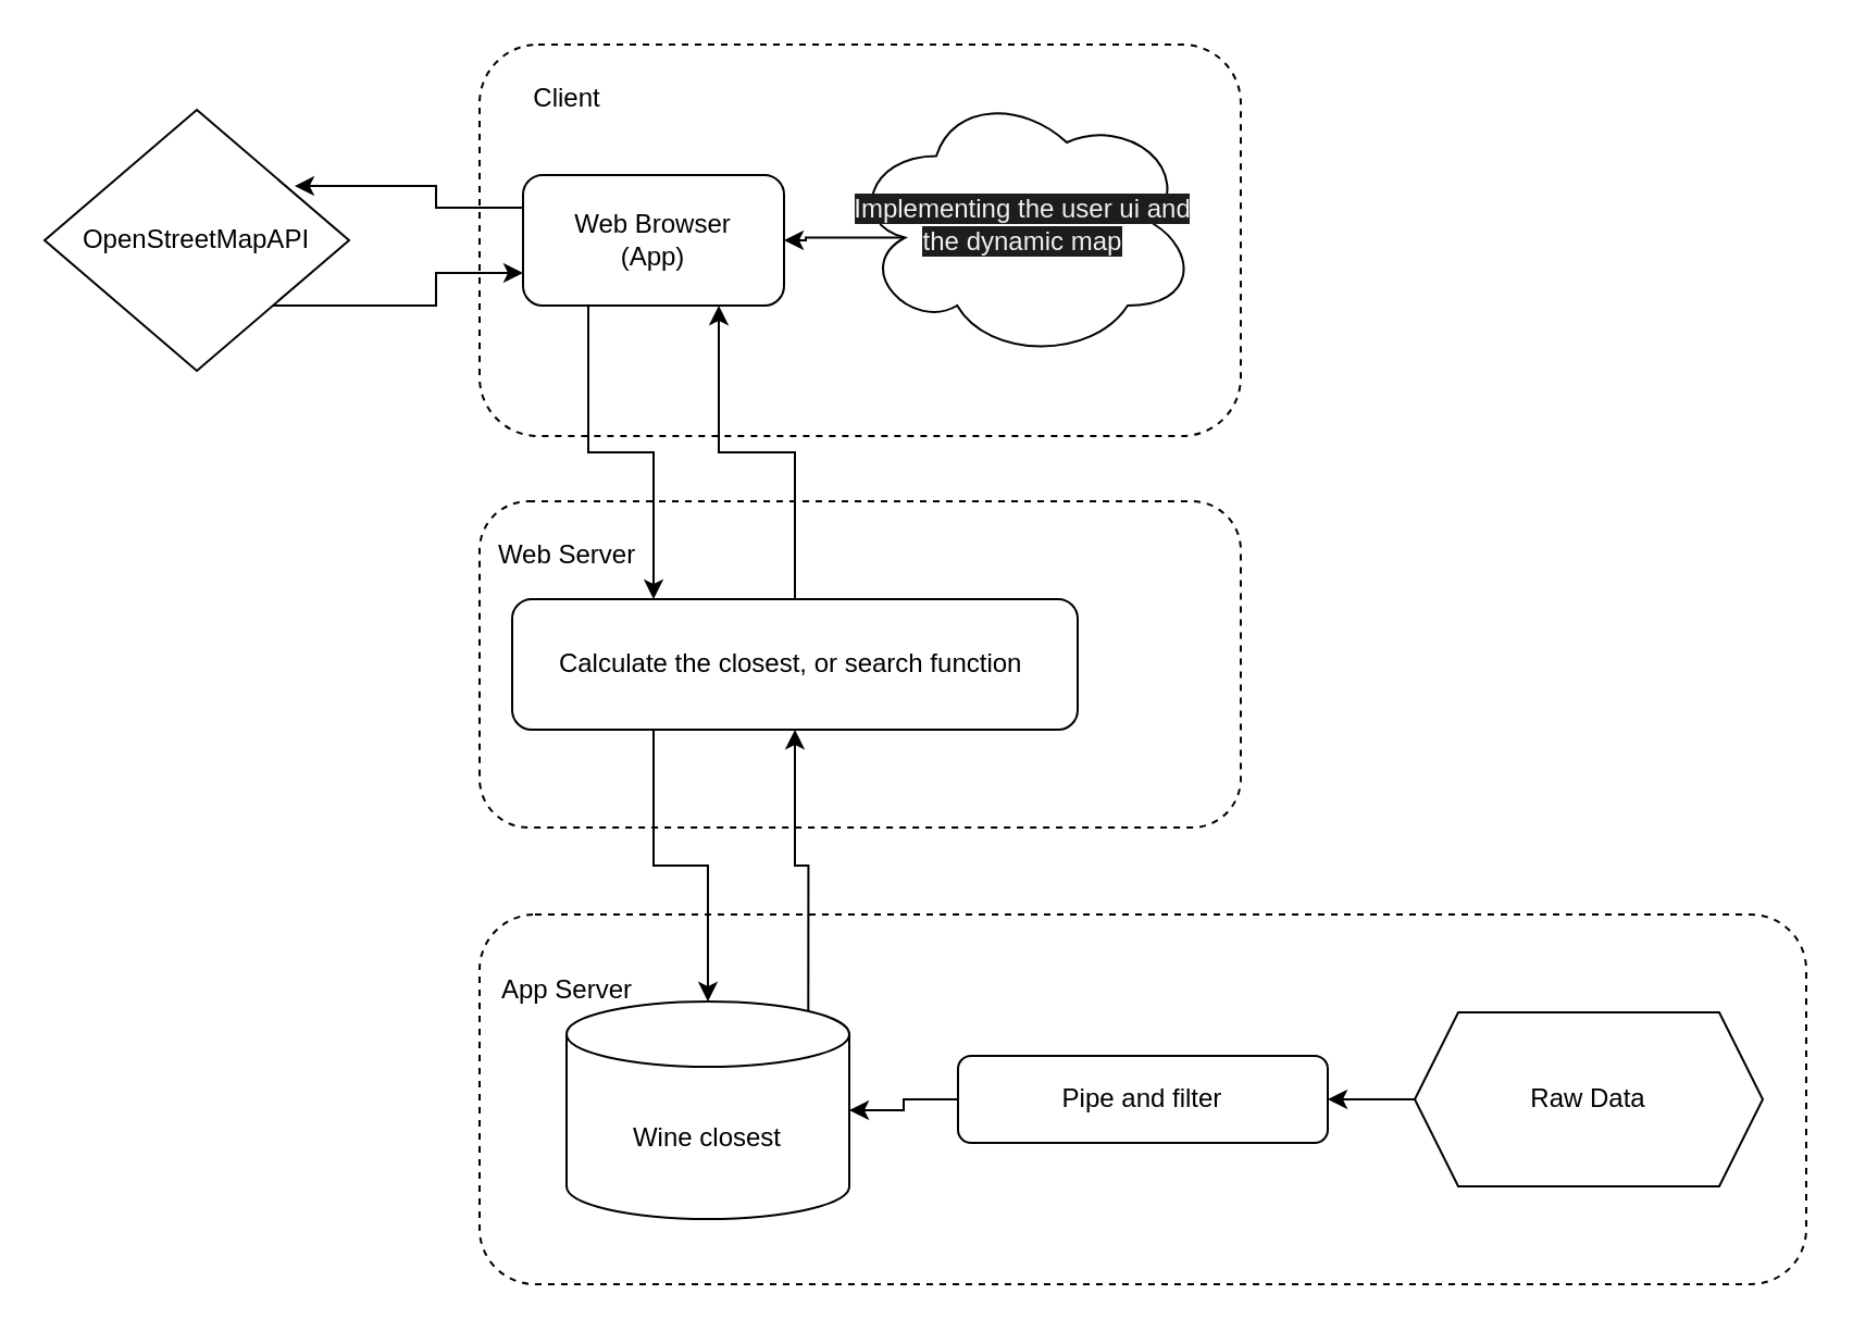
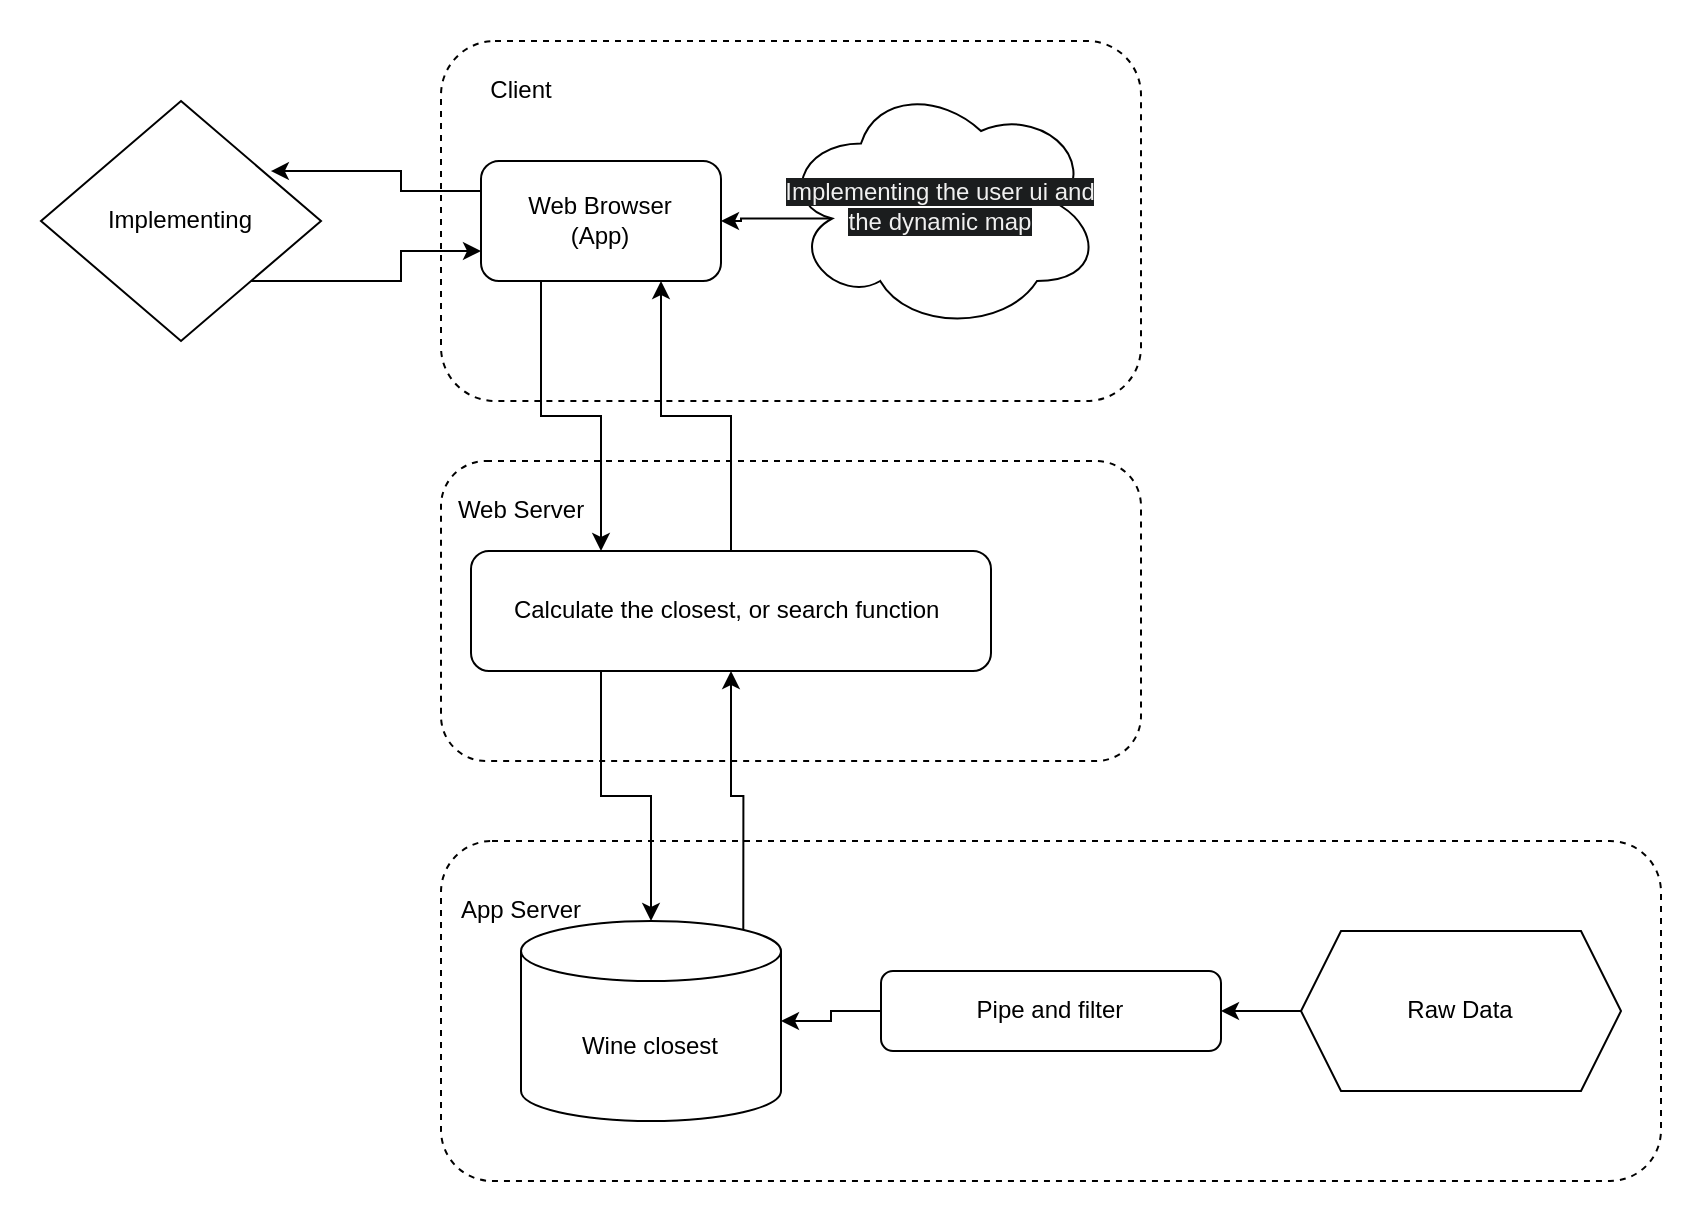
- <mxCell id="13" value="OpenStreetMapAPI" style="rhombus;whiteSpace=wrap;html=1;" vertex="1" parent="1"><mxGeometry x="20" y="50" width="140" height="120" as="geometry" /></mxCell>
+ <mxCell id="13" value="Implementing" style="rhombus;whiteSpace=wrap;html=1;" vertex="1" parent="1"><mxGeometry x="20" y="50" width="140" height="120" as="geometry" /></mxCell>
